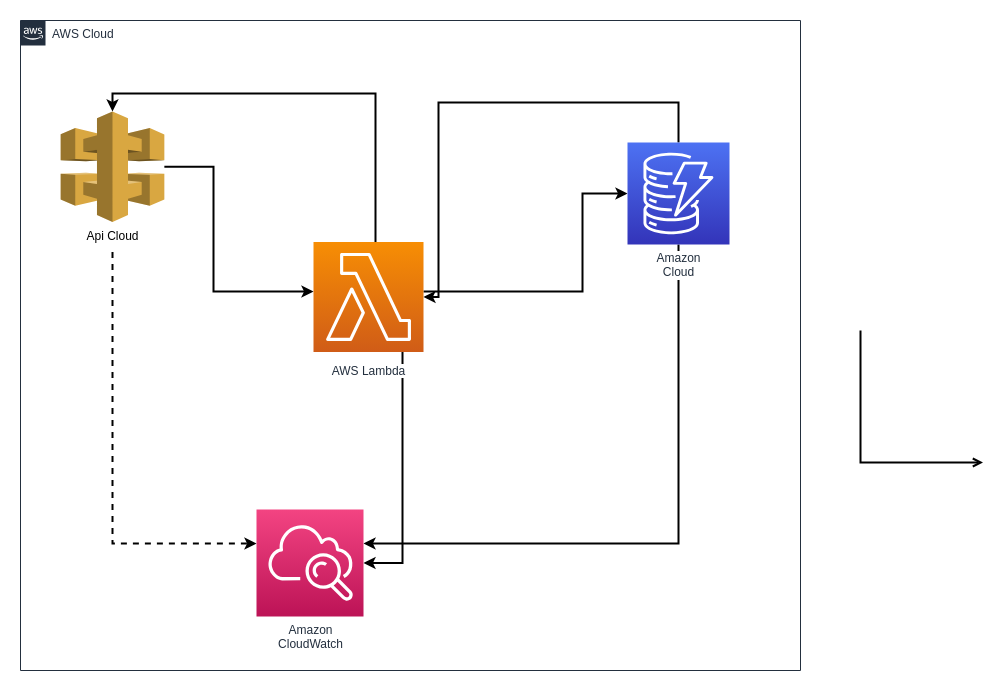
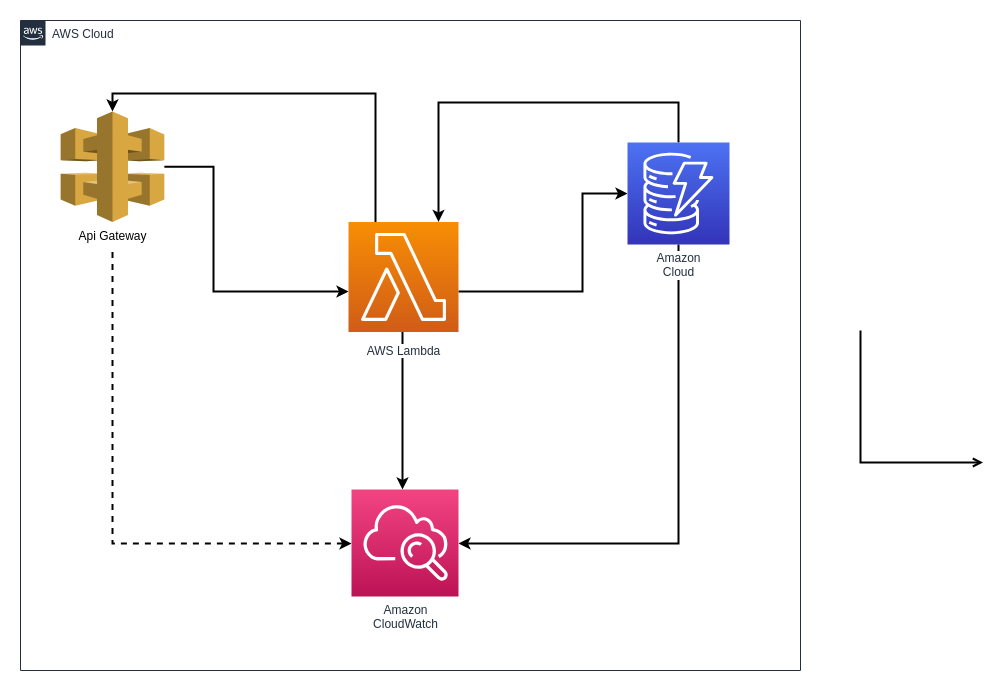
- <mxCell id="5" value="Api Cloud" style="text;html=1;align=center;verticalAlign=middle;resizable=0;points=[];autosize=1;strokeColor=none;fillColor=none;" vertex="1" parent="3"><mxGeometry x="16" y="110.39" width="90" height="30" as="geometry" /></mxCell>
+ <mxCell id="5" value="Api Gateway" style="text;html=1;align=center;verticalAlign=middle;resizable=0;points=[];autosize=1;strokeColor=none;fillColor=none;" vertex="1" parent="3"><mxGeometry x="16" y="110.39" width="90" height="30" as="geometry" /></mxCell>
- <mxCell id="9" value="AWS Lambda" style="outlineConnect=0;fontColor=#232F3E;gradientColor=#F78E04;gradientDirection=north;fillColor=#D05C17;strokeColor=#ffffff;dashed=0;verticalLabelPosition=bottom;verticalAlign=top;align=center;html=1;fontSize=12;fontStyle=0;aspect=fixed;shape=mxgraph.aws4.resourceIcon;resIcon=mxgraph.aws4.lambda;labelBackgroundColor=#ffffff;spacingTop=6;" parent="2" vertex="1"><mxGeometry x="293" y="221.39" width="110" height="110" as="geometry" /></mxCell>
+ <mxCell id="9" value="AWS Lambda" style="outlineConnect=0;fontColor=#232F3E;gradientColor=#F78E04;gradientDirection=north;fillColor=#D05C17;strokeColor=#ffffff;dashed=0;verticalLabelPosition=bottom;verticalAlign=top;align=center;html=1;fontSize=12;fontStyle=0;aspect=fixed;shape=mxgraph.aws4.resourceIcon;resIcon=mxgraph.aws4.lambda;labelBackgroundColor=#ffffff;spacingTop=6;" parent="2" vertex="1"><mxGeometry x="328" y="201.39" width="110" height="110" as="geometry" /></mxCell>
- <mxCell id="14" value="Amazon&lt;br&gt;CloudWatch" style="outlineConnect=0;fontColor=#232F3E;gradientColor=#F34482;gradientDirection=north;fillColor=#BC1356;strokeColor=#ffffff;dashed=0;verticalLabelPosition=bottom;verticalAlign=top;align=center;html=1;fontSize=12;fontStyle=0;aspect=fixed;shape=mxgraph.aws4.resourceIcon;resIcon=mxgraph.aws4.cloudwatch;labelBackgroundColor=#ffffff;" parent="2" vertex="1"><mxGeometry x="236" y="489" width="107" height="107" as="geometry" /></mxCell>
+ <mxCell id="14" value="Amazon&lt;br&gt;CloudWatch" style="outlineConnect=0;fontColor=#232F3E;gradientColor=#F34482;gradientDirection=north;fillColor=#BC1356;strokeColor=#ffffff;dashed=0;verticalLabelPosition=bottom;verticalAlign=top;align=center;html=1;fontSize=12;fontStyle=0;aspect=fixed;shape=mxgraph.aws4.resourceIcon;resIcon=mxgraph.aws4.cloudwatch;labelBackgroundColor=#ffffff;" parent="2" vertex="1"><mxGeometry x="331" y="469" width="107" height="107" as="geometry" /></mxCell>
